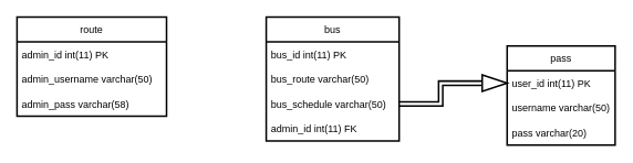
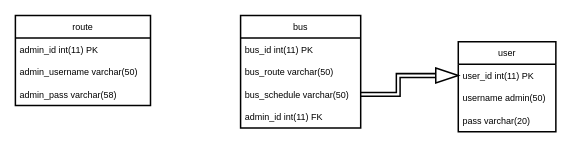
- <mxCell id="11" value="pass" style="swimlane;fontStyle=0;childLayout=stackLayout;horizontal=1;startSize=30;horizontalStack=0;resizeParent=1;resizeParentMax=0;resizeLast=0;collapsible=1;marginBottom=0;strokeWidth=2;" vertex="1" parent="1"><mxGeometry x="610" y="55" width="130" height="120" as="geometry" /></mxCell>
+ <mxCell id="11" value="user" style="swimlane;fontStyle=0;childLayout=stackLayout;horizontal=1;startSize=30;horizontalStack=0;resizeParent=1;resizeParentMax=0;resizeLast=0;collapsible=1;marginBottom=0;strokeWidth=2;" vertex="1" parent="1"><mxGeometry x="610" y="55" width="130" height="120" as="geometry" /></mxCell>
- <mxCell id="13" value="username varchar(50)" style="text;strokeColor=none;fillColor=none;align=left;verticalAlign=middle;spacingLeft=4;spacingRight=4;overflow=hidden;points=[[0,0.5],[1,0.5]];portConstraint=eastwest;rotatable=0;strokeWidth=2;" vertex="1" parent="11"><mxGeometry y="60" width="130" height="30" as="geometry" /></mxCell>
+ <mxCell id="13" value="username admin(50)" style="text;strokeColor=none;fillColor=none;align=left;verticalAlign=middle;spacingLeft=4;spacingRight=4;overflow=hidden;points=[[0,0.5],[1,0.5]];portConstraint=eastwest;rotatable=0;strokeWidth=2;" vertex="1" parent="11"><mxGeometry y="60" width="130" height="30" as="geometry" /></mxCell>
